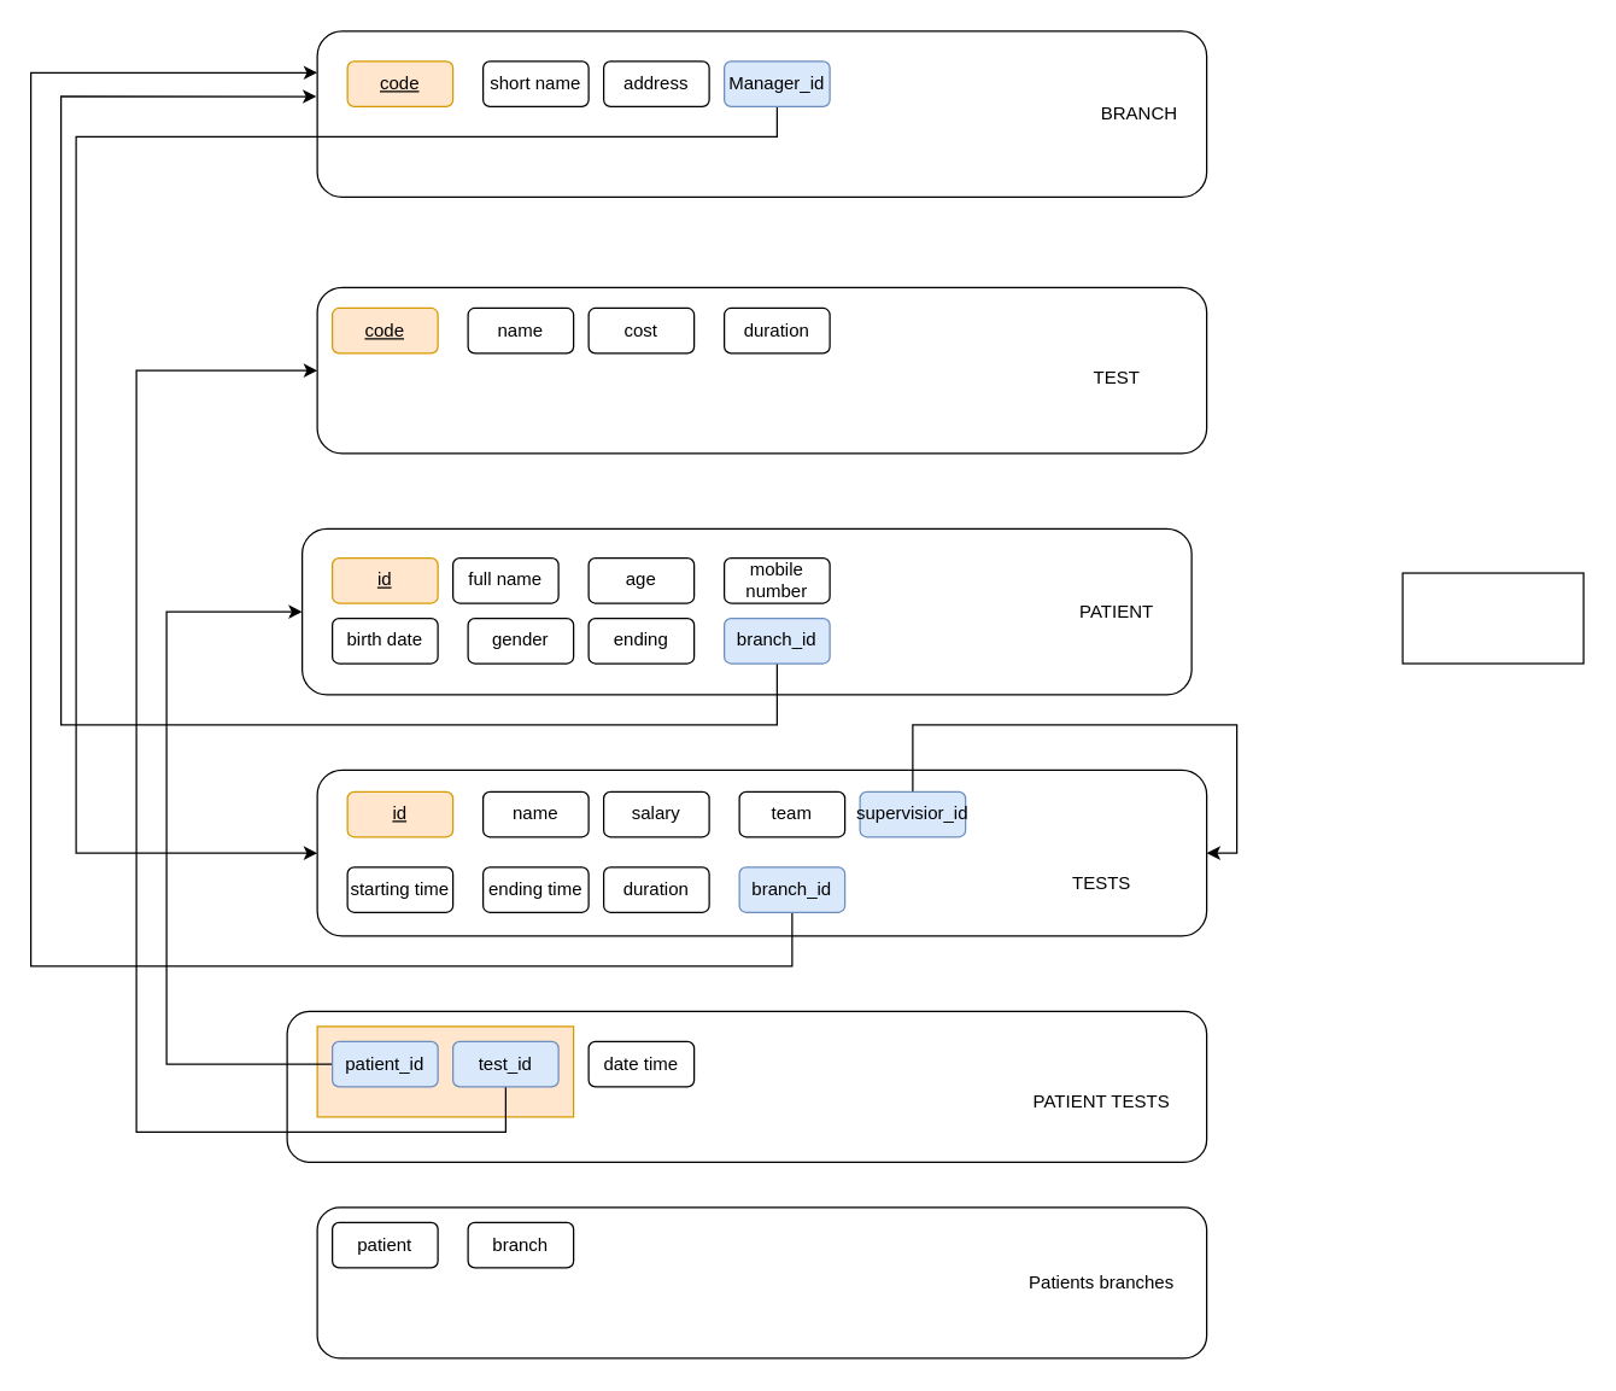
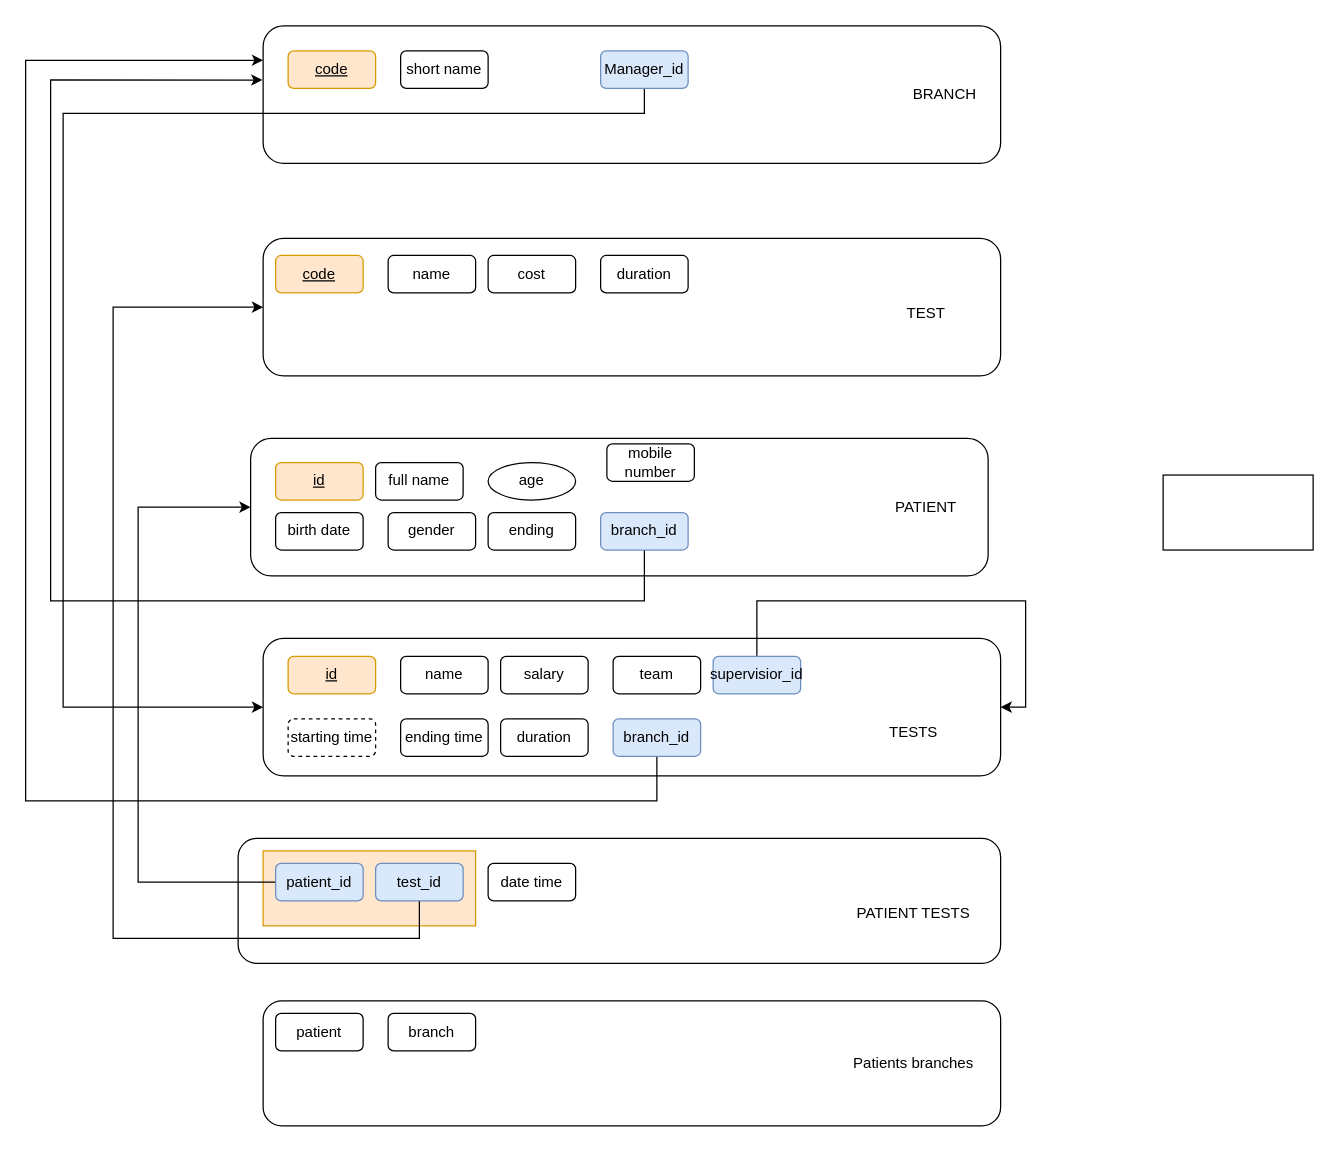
- <mxCell id="14" value="address" style="rounded=1;whiteSpace=wrap;html=1;" vertex="1" parent="1"><mxGeometry x="400" y="40" width="70" height="30" as="geometry" /></mxCell>
- <mxCell id="23" value="age" style="rounded=1;whiteSpace=wrap;html=1;" vertex="1" parent="1"><mxGeometry x="390" y="369.33" width="70" height="30" as="geometry" /></mxCell>
+ <mxCell id="23" value="age" style="ellipse;whiteSpace=wrap;html=1;" vertex="1" parent="1"><mxGeometry x="390" y="369.33" width="70" height="30" as="geometry" /></mxCell>
- <mxCell id="24" value="mobile number" style="rounded=1;whiteSpace=wrap;html=1;" vertex="1" parent="1"><mxGeometry x="480" y="369.33" width="70" height="30" as="geometry" /></mxCell>
+ <mxCell id="24" value="mobile number" style="rounded=1;whiteSpace=wrap;html=1;" vertex="1" parent="1"><mxGeometry x="485" y="354.33" width="70" height="30" as="geometry" /></mxCell>
- <mxCell id="35" value="starting time" style="rounded=1;whiteSpace=wrap;html=1;" vertex="1" parent="1"><mxGeometry x="230" y="574.33" width="70" height="30" as="geometry" /></mxCell>
+ <mxCell id="35" value="starting time" style="rounded=1;whiteSpace=wrap;html=1;dashed=1;" vertex="1" parent="1"><mxGeometry x="230" y="574.33" width="70" height="30" as="geometry" /></mxCell>
